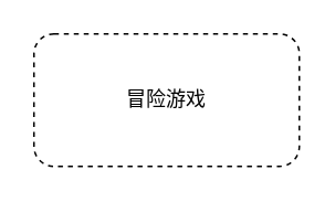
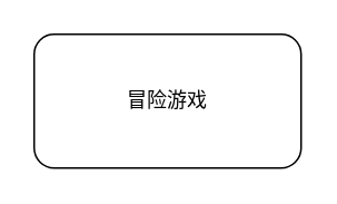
- <mxCell id="2" value="冒险游戏" style="rounded=1;whiteSpace=wrap;html=1;dashed=1;" vertex="1" parent="1"><mxGeometry x="20" y="20" width="160" height="80" as="geometry" /></mxCell>
+ <mxCell id="2" value="冒险游戏" style="rounded=1;whiteSpace=wrap;html=1;" vertex="1" parent="1"><mxGeometry x="20" y="20" width="160" height="80" as="geometry" /></mxCell>
